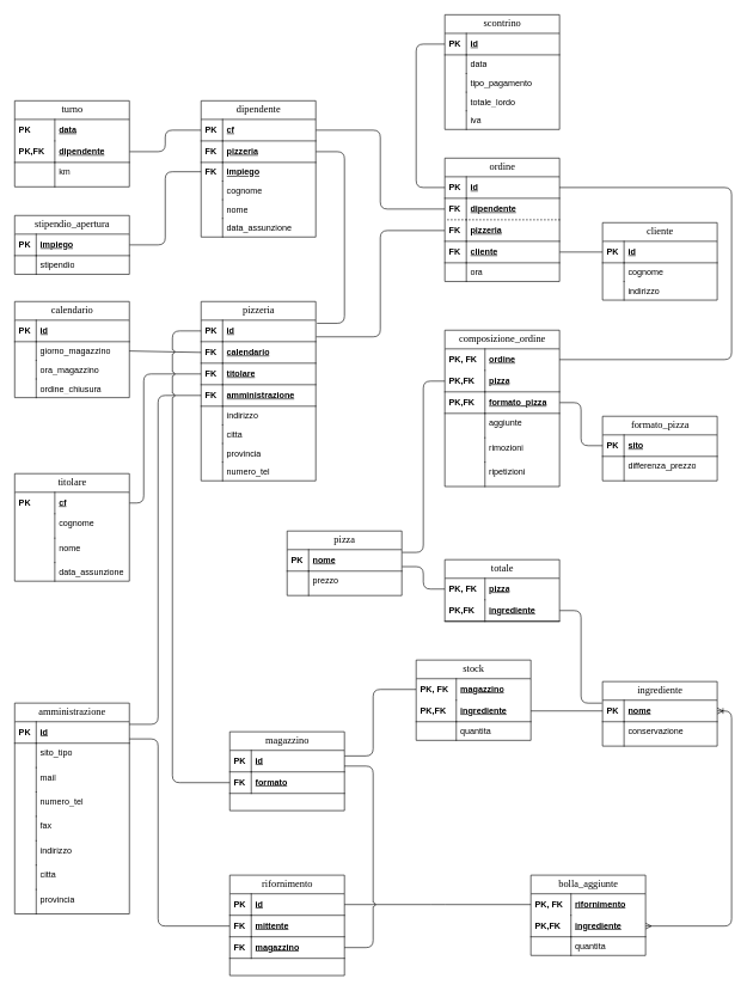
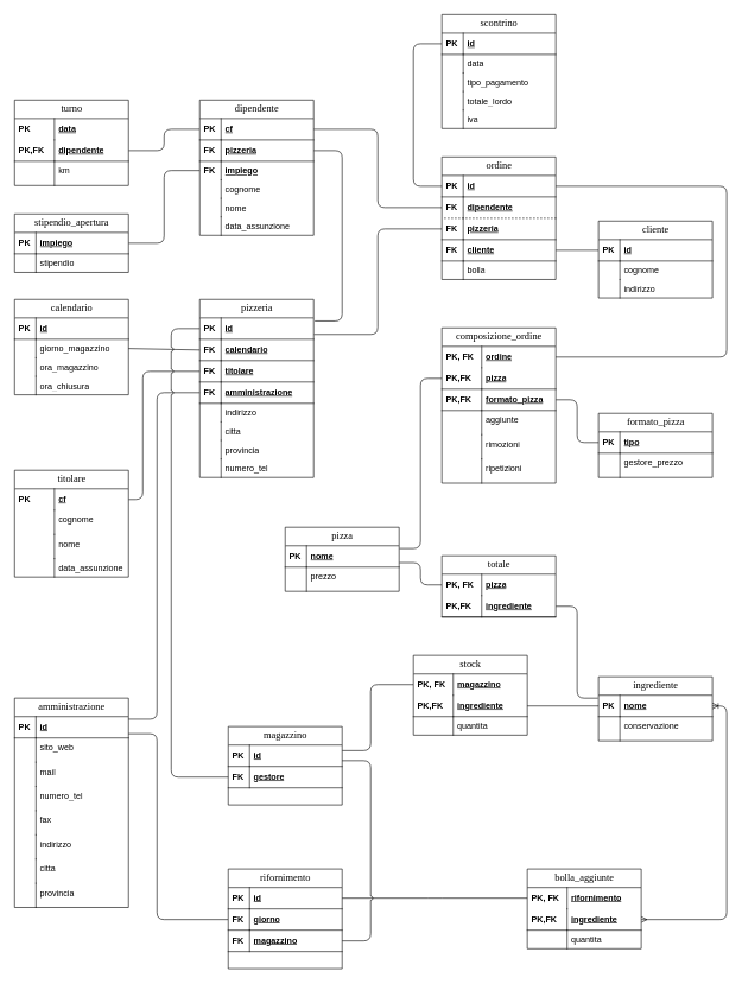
- <mxCell id="79" value="ora" style="shape=partialRectangle;top=0;left=0;right=0;bottom=0;html=1;align=left;verticalAlign=top;fillColor=none;spacingLeft=34;spacingRight=4;whiteSpace=wrap;overflow=hidden;rotatable=0;points=[[0,0.5],[1,0.5]];portConstraint=eastwest;dropTarget=0;fontColor=#000000;" parent="70" vertex="1"><mxGeometry y="146" width="160" height="26" as="geometry" /></mxCell>
+ <mxCell id="79" value="bolla" style="shape=partialRectangle;top=0;left=0;right=0;bottom=0;html=1;align=left;verticalAlign=top;fillColor=none;spacingLeft=34;spacingRight=4;whiteSpace=wrap;overflow=hidden;rotatable=0;points=[[0,0.5],[1,0.5]];portConstraint=eastwest;dropTarget=0;fontColor=#000000;" parent="70" vertex="1"><mxGeometry y="146" width="160" height="26" as="geometry" /></mxCell>
- <mxCell id="51" value="ordine_chiusura" style="shape=partialRectangle;top=0;left=0;right=0;bottom=0;html=1;align=left;verticalAlign=top;fillColor=none;spacingLeft=34;spacingRight=4;whiteSpace=wrap;overflow=hidden;rotatable=0;points=[[0,0.5],[1,0.5]];portConstraint=eastwest;dropTarget=0;fontColor=#000000;" parent="44" vertex="1"><mxGeometry y="108" width="160" height="26" as="geometry" /></mxCell>
+ <mxCell id="51" value="ora_chiusura" style="shape=partialRectangle;top=0;left=0;right=0;bottom=0;html=1;align=left;verticalAlign=top;fillColor=none;spacingLeft=34;spacingRight=4;whiteSpace=wrap;overflow=hidden;rotatable=0;points=[[0,0.5],[1,0.5]];portConstraint=eastwest;dropTarget=0;fontColor=#000000;" parent="44" vertex="1"><mxGeometry y="108" width="160" height="26" as="geometry" /></mxCell>
- <mxCell id="94" value="sito" style="shape=partialRectangle;top=0;left=0;right=0;bottom=1;html=1;align=left;verticalAlign=middle;fillColor=none;spacingLeft=34;spacingRight=4;whiteSpace=wrap;overflow=hidden;rotatable=0;points=[[0,0.5],[1,0.5]];portConstraint=eastwest;dropTarget=0;fontStyle=5;fontColor=#000000;" parent="93" vertex="1"><mxGeometry y="26" width="160" height="30" as="geometry" /></mxCell>
+ <mxCell id="94" value="tipo" style="shape=partialRectangle;top=0;left=0;right=0;bottom=1;html=1;align=left;verticalAlign=middle;fillColor=none;spacingLeft=34;spacingRight=4;whiteSpace=wrap;overflow=hidden;rotatable=0;points=[[0,0.5],[1,0.5]];portConstraint=eastwest;dropTarget=0;fontStyle=5;fontColor=#000000;" parent="93" vertex="1"><mxGeometry y="26" width="160" height="30" as="geometry" /></mxCell>
- <mxCell id="96" value="differenza_prezzo" style="shape=partialRectangle;top=0;left=0;right=0;bottom=0;html=1;align=left;verticalAlign=top;fillColor=none;spacingLeft=34;spacingRight=4;whiteSpace=wrap;overflow=hidden;rotatable=0;points=[[0,0.5],[1,0.5]];portConstraint=eastwest;dropTarget=0;fontColor=#000000;" parent="93" vertex="1"><mxGeometry y="56" width="160" height="34" as="geometry" /></mxCell>
+ <mxCell id="96" value="gestore_prezzo" style="shape=partialRectangle;top=0;left=0;right=0;bottom=0;html=1;align=left;verticalAlign=top;fillColor=none;spacingLeft=34;spacingRight=4;whiteSpace=wrap;overflow=hidden;rotatable=0;points=[[0,0.5],[1,0.5]];portConstraint=eastwest;dropTarget=0;fontColor=#000000;" parent="93" vertex="1"><mxGeometry y="56" width="160" height="34" as="geometry" /></mxCell>
- <mxCell id="123" value="sito_tipo" style="shape=partialRectangle;top=0;left=0;right=0;bottom=0;html=1;align=left;verticalAlign=top;fillColor=none;spacingLeft=34;spacingRight=4;whiteSpace=wrap;overflow=hidden;rotatable=0;points=[[0,0.5],[1,0.5]];portConstraint=eastwest;dropTarget=0;fontColor=#000000;" parent="120" vertex="1"><mxGeometry y="56" width="160" height="34" as="geometry" /></mxCell>
+ <mxCell id="123" value="sito_web" style="shape=partialRectangle;top=0;left=0;right=0;bottom=0;html=1;align=left;verticalAlign=top;fillColor=none;spacingLeft=34;spacingRight=4;whiteSpace=wrap;overflow=hidden;rotatable=0;points=[[0,0.5],[1,0.5]];portConstraint=eastwest;dropTarget=0;fontColor=#000000;" parent="120" vertex="1"><mxGeometry y="56" width="160" height="34" as="geometry" /></mxCell>
- <mxCell id="168" value="formato" style="shape=partialRectangle;top=0;left=0;right=0;bottom=1;html=1;align=left;verticalAlign=middle;fillColor=none;spacingLeft=34;spacingRight=4;whiteSpace=wrap;overflow=hidden;rotatable=0;points=[[0,0.5],[1,0.5]];portConstraint=eastwest;dropTarget=0;fontStyle=5;fontColor=#000000;" parent="165" vertex="1"><mxGeometry y="56" width="160" height="30" as="geometry" /></mxCell>
+ <mxCell id="168" value="gestore" style="shape=partialRectangle;top=0;left=0;right=0;bottom=1;html=1;align=left;verticalAlign=middle;fillColor=none;spacingLeft=34;spacingRight=4;whiteSpace=wrap;overflow=hidden;rotatable=0;points=[[0,0.5],[1,0.5]];portConstraint=eastwest;dropTarget=0;fontStyle=5;fontColor=#000000;" parent="165" vertex="1"><mxGeometry y="56" width="160" height="30" as="geometry" /></mxCell>
- <mxCell id="140" value="mittente" style="shape=partialRectangle;top=0;left=0;right=0;bottom=1;html=1;align=left;verticalAlign=middle;fillColor=none;spacingLeft=34;spacingRight=4;whiteSpace=wrap;overflow=hidden;rotatable=0;points=[[0,0.5],[1,0.5]];portConstraint=eastwest;dropTarget=0;fontStyle=5;fontColor=#000000;" parent="137" vertex="1"><mxGeometry y="56" width="160" height="30" as="geometry" /></mxCell>
+ <mxCell id="140" value="giorno" style="shape=partialRectangle;top=0;left=0;right=0;bottom=1;html=1;align=left;verticalAlign=middle;fillColor=none;spacingLeft=34;spacingRight=4;whiteSpace=wrap;overflow=hidden;rotatable=0;points=[[0,0.5],[1,0.5]];portConstraint=eastwest;dropTarget=0;fontStyle=5;fontColor=#000000;" parent="137" vertex="1"><mxGeometry y="56" width="160" height="30" as="geometry" /></mxCell>
